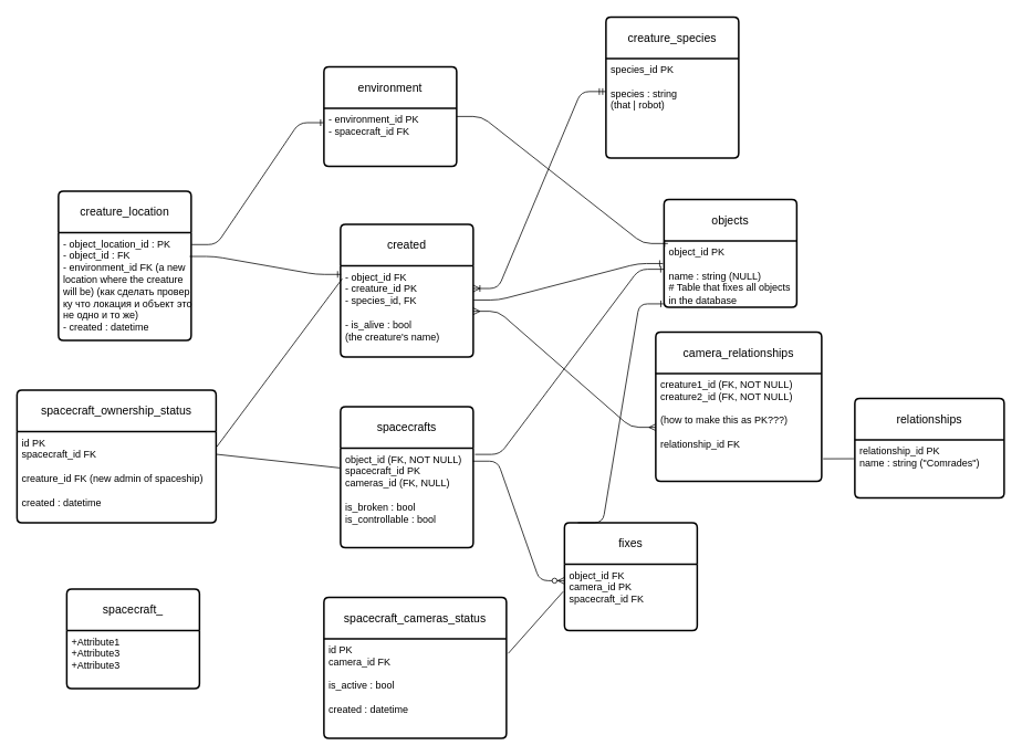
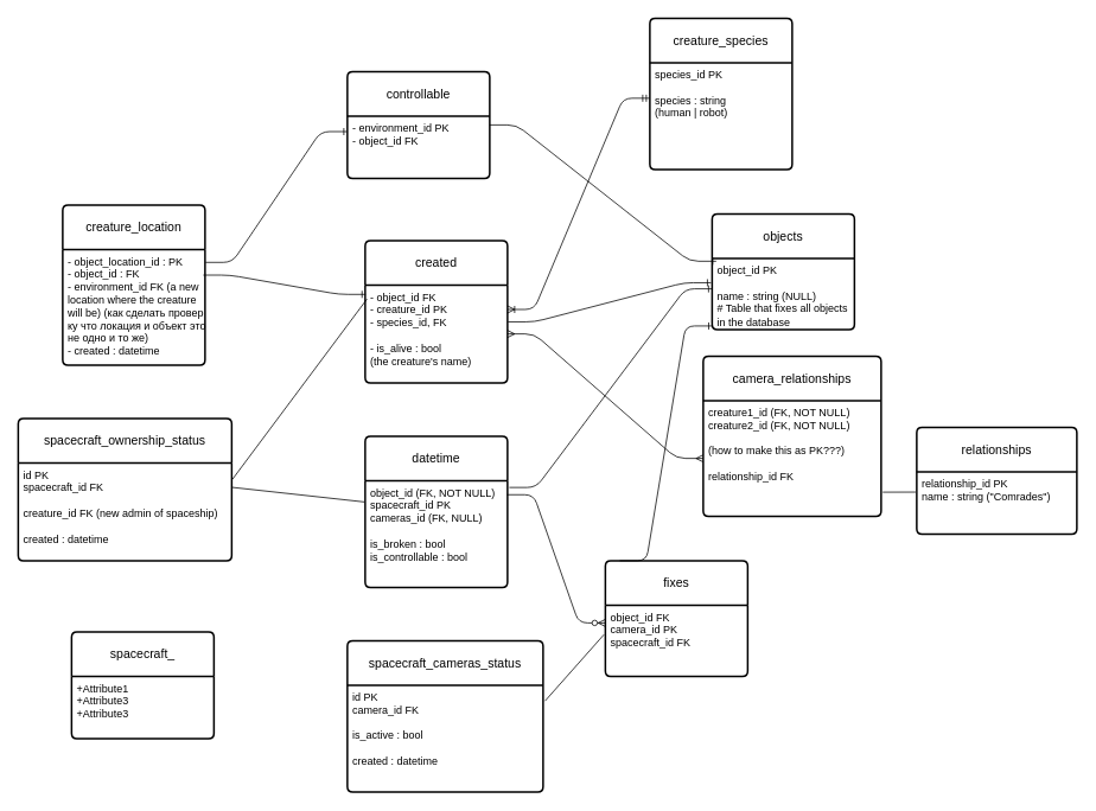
- <mxCell id="6" value="&lt;div&gt;species_&lt;span style=&quot;background-color: transparent;&quot;&gt;id PK&lt;/span&gt;&lt;/div&gt;&lt;div&gt;&lt;br&gt;&lt;/div&gt;&lt;div&gt;species : string&amp;nbsp;&lt;/div&gt;&lt;div&gt;(that | robot)&lt;br&gt;&lt;/div&gt;" style="align=left;strokeColor=none;fillColor=none;spacingLeft=4;fontSize=12;verticalAlign=top;resizable=0;rotatable=0;part=1;html=1;" vertex="1" parent="5"><mxGeometry y="50" width="160" height="120" as="geometry" /></mxCell>
+ <mxCell id="6" value="&lt;div&gt;species_&lt;span style=&quot;background-color: transparent;&quot;&gt;id PK&lt;/span&gt;&lt;/div&gt;&lt;div&gt;&lt;br&gt;&lt;/div&gt;&lt;div&gt;species : string&amp;nbsp;&lt;/div&gt;&lt;div&gt;(human | robot)&lt;br&gt;&lt;/div&gt;" style="align=left;strokeColor=none;fillColor=none;spacingLeft=4;fontSize=12;verticalAlign=top;resizable=0;rotatable=0;part=1;html=1;" vertex="1" parent="5"><mxGeometry y="50" width="160" height="120" as="geometry" /></mxCell>
- <mxCell id="33" value="environment" style="swimlane;childLayout=stackLayout;horizontal=1;startSize=50;horizontalStack=0;rounded=1;fontSize=14;fontStyle=0;strokeWidth=2;resizeParent=0;resizeLast=1;shadow=0;dashed=0;align=center;arcSize=4;whiteSpace=wrap;html=1;" vertex="1" parent="1"><mxGeometry x="390" y="80" width="160" height="120" as="geometry" /></mxCell>
+ <mxCell id="33" value="controllable" style="swimlane;childLayout=stackLayout;horizontal=1;startSize=50;horizontalStack=0;rounded=1;fontSize=14;fontStyle=0;strokeWidth=2;resizeParent=0;resizeLast=1;shadow=0;dashed=0;align=center;arcSize=4;whiteSpace=wrap;html=1;" vertex="1" parent="1"><mxGeometry x="390" y="80" width="160" height="120" as="geometry" /></mxCell>
- <mxCell id="34" value="- environment_id PK&lt;br&gt;- spacecraft_id FK" style="align=left;strokeColor=none;fillColor=none;spacingLeft=4;fontSize=12;verticalAlign=top;resizable=0;rotatable=0;part=1;html=1;" vertex="1" parent="33"><mxGeometry y="50" width="160" height="70" as="geometry" /></mxCell>
+ <mxCell id="34" value="- environment_id PK&lt;br&gt;- object_id FK" style="align=left;strokeColor=none;fillColor=none;spacingLeft=4;fontSize=12;verticalAlign=top;resizable=0;rotatable=0;part=1;html=1;" vertex="1" parent="33"><mxGeometry y="50" width="160" height="70" as="geometry" /></mxCell>
- <mxCell id="8" value="spacecrafts" style="swimlane;childLayout=stackLayout;horizontal=1;startSize=50;horizontalStack=0;rounded=1;fontSize=14;fontStyle=0;strokeWidth=2;resizeParent=0;resizeLast=1;shadow=0;dashed=0;align=center;arcSize=4;whiteSpace=wrap;html=1;" vertex="1" parent="1"><mxGeometry x="410" y="490" width="160" height="170" as="geometry"><mxRectangle x="240" y="560" width="110" height="50" as="alternateBounds" /></mxGeometry></mxCell>
+ <mxCell id="8" value="datetime" style="swimlane;childLayout=stackLayout;horizontal=1;startSize=50;horizontalStack=0;rounded=1;fontSize=14;fontStyle=0;strokeWidth=2;resizeParent=0;resizeLast=1;shadow=0;dashed=0;align=center;arcSize=4;whiteSpace=wrap;html=1;" vertex="1" parent="1"><mxGeometry x="410" y="490" width="160" height="170" as="geometry"><mxRectangle x="240" y="560" width="110" height="50" as="alternateBounds" /></mxGeometry></mxCell>
